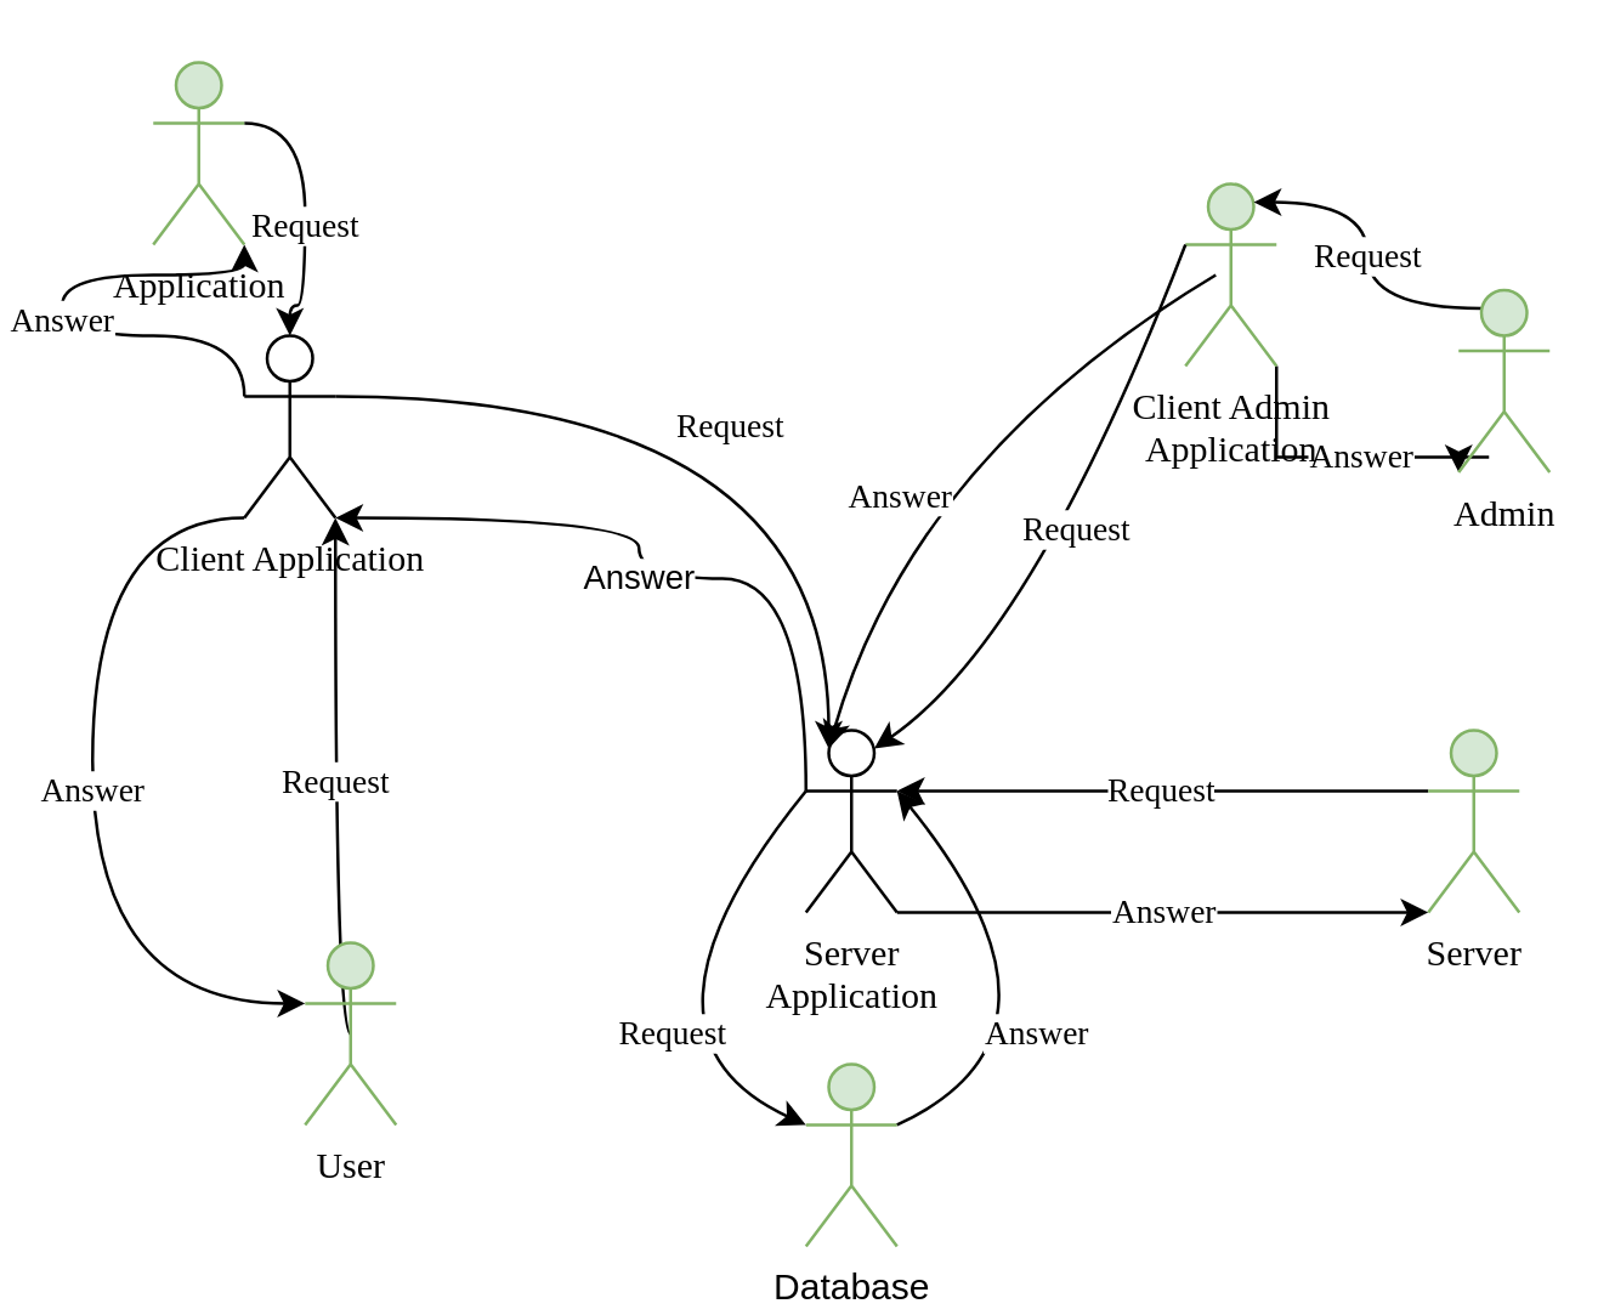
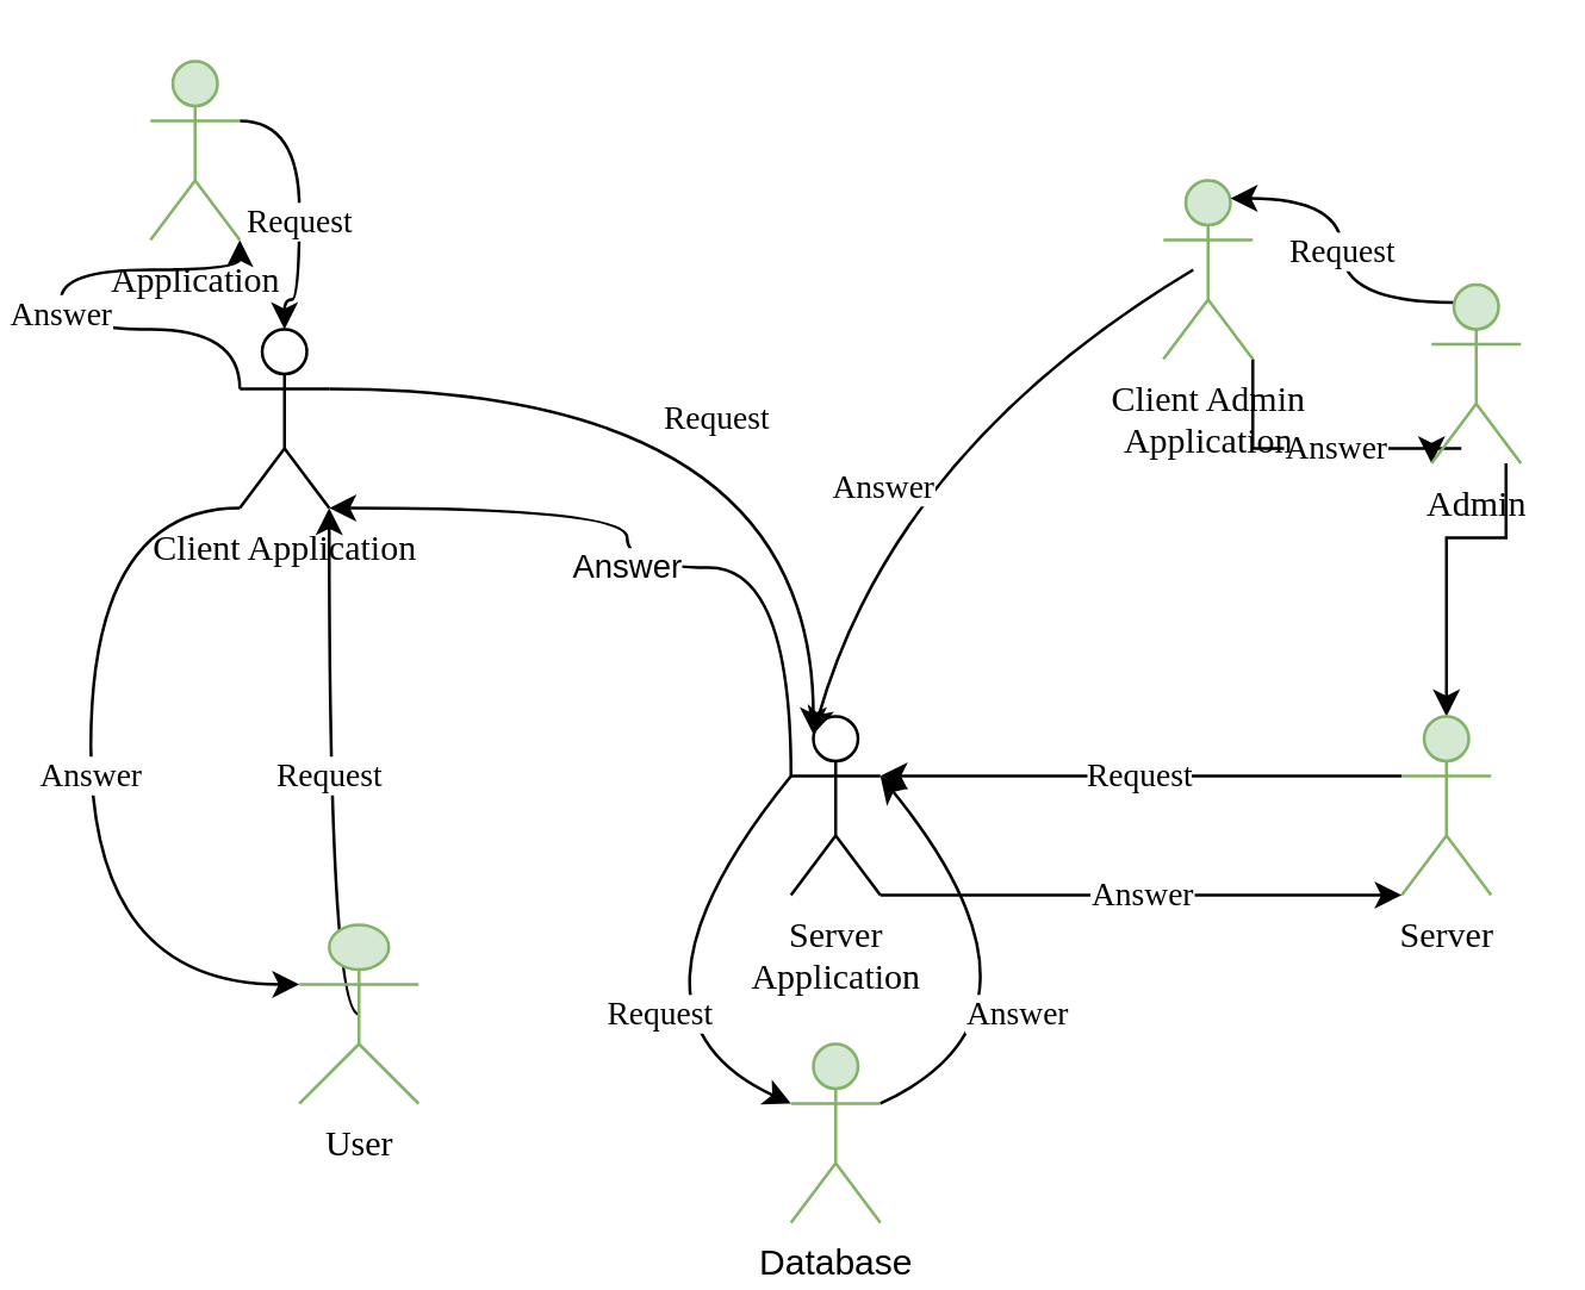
+ <mxCell id="11" value="" style="edgeStyle=orthogonalEdgeStyle;rounded=0;orthogonalLoop=1;jettySize=auto;html=1;fontFamily=Times New Roman;entryX=0.5;entryY=0;entryDx=0;entryDy=0;entryPerimeter=0;" edge="1" parent="1" source="12" target="17"><mxGeometry relative="1" as="geometry"><Array as="points"><mxPoint x="505" y="180" /><mxPoint x="485" y="180" /></Array></mxGeometry></mxCell>
- <mxCell id="13" value="&lt;font face=&quot;Times New Roman&quot;&gt;Request&lt;/font&gt;" style="endArrow=classic;html=1;exitX=0;exitY=0.333;exitDx=0;exitDy=0;exitPerimeter=0;entryX=0.75;entryY=0.1;entryDx=0;entryDy=0;entryPerimeter=0;curved=1;" edge="1" parent="1" source="9" target="5"><mxGeometry width="50" height="50" relative="1" as="geometry"><mxPoint x="150" y="130" as="sourcePoint" /><mxPoint x="200" y="80" as="targetPoint" /><Array as="points"><mxPoint x="340" y="210" /></Array></mxGeometry></mxCell>
- <mxCell id="23" value="&lt;font face=&quot;Times New Roman&quot;&gt;User&lt;/font&gt;" style="shape=umlActor;verticalLabelPosition=bottom;verticalAlign=top;html=1;outlineConnect=0;fillColor=#d5e8d4;strokeColor=#82b366;" vertex="1" parent="1"><mxGeometry x="100" y="310" width="30" height="60" as="geometry" /></mxCell>
+ <mxCell id="23" value="&lt;font face=&quot;Times New Roman&quot;&gt;User&lt;/font&gt;" style="shape=umlActor;verticalLabelPosition=bottom;verticalAlign=top;html=1;outlineConnect=0;fillColor=#d5e8d4;strokeColor=#82b366;" vertex="1" parent="1"><mxGeometry x="100" y="310" width="40" height="60" as="geometry" /></mxCell>
